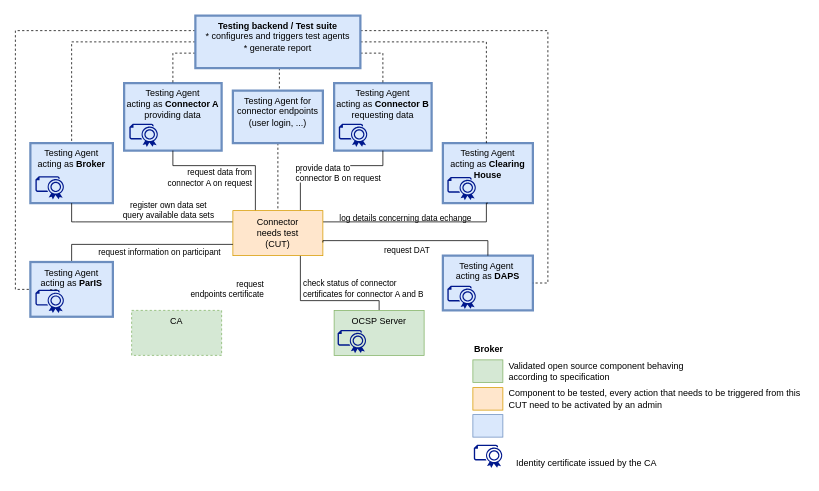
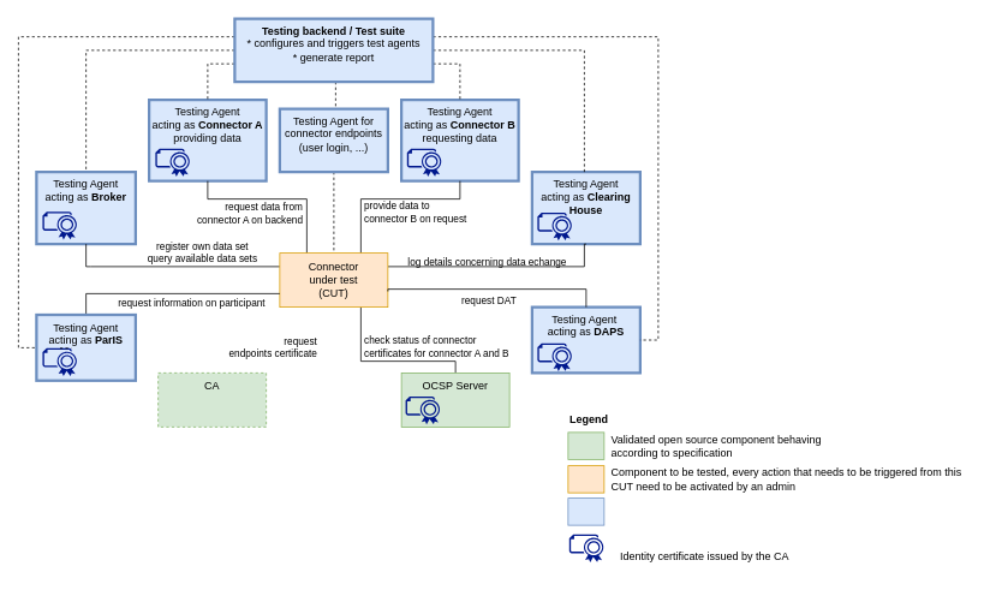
- <mxCell id="27" value="&lt;meta charset=&quot;utf-8&quot;&gt;&lt;span style=&quot;color: rgb(0, 0, 0); font-family: helvetica; font-size: 11px; font-style: normal; font-weight: 400; letter-spacing: normal; text-align: left; text-indent: 0px; text-transform: none; word-spacing: 0px; background-color: rgb(255, 255, 255); display: inline; float: none;&quot;&gt;provide data to&lt;/span&gt;&lt;br style=&quot;color: rgb(0, 0, 0); font-family: helvetica; font-size: 11px; font-style: normal; font-weight: 400; letter-spacing: normal; text-align: left; text-indent: 0px; text-transform: none; word-spacing: 0px;&quot;&gt;&lt;span style=&quot;color: rgb(0, 0, 0); font-family: helvetica; font-size: 11px; font-style: normal; font-weight: 400; letter-spacing: normal; text-align: left; text-indent: 0px; text-transform: none; word-spacing: 0px; background-color: rgb(255, 255, 255); display: inline; float: none;&quot;&gt;connector B on request&lt;/span&gt;" style="text;whiteSpace=wrap;html=1;" vertex="1" parent="1"><mxGeometry x="392" y="209" width="140" height="40" as="geometry" /></mxCell>
+ <mxCell id="27" value="&lt;meta charset=&quot;utf-8&quot;&gt;&lt;span style=&quot;color: rgb(0, 0, 0); font-family: helvetica; font-size: 11px; font-style: normal; font-weight: 400; letter-spacing: normal; text-align: left; text-indent: 0px; text-transform: none; word-spacing: 0px; background-color: rgb(255, 255, 255); display: inline; float: none;&quot;&gt;provide data to&lt;/span&gt;&lt;br style=&quot;color: rgb(0, 0, 0); font-family: helvetica; font-size: 11px; font-style: normal; font-weight: 400; letter-spacing: normal; text-align: left; text-indent: 0px; text-transform: none; word-spacing: 0px;&quot;&gt;&lt;span style=&quot;color: rgb(0, 0, 0); font-family: helvetica; font-size: 11px; font-style: normal; font-weight: 400; letter-spacing: normal; text-align: left; text-indent: 0px; text-transform: none; word-spacing: 0px; background-color: rgb(255, 255, 255); display: inline; float: none;&quot;&gt;connector B on request&lt;/span&gt;" style="text;whiteSpace=wrap;html=1;" vertex="1" parent="1"><mxGeometry x="402" y="214" width="140" height="40" as="geometry" /></mxCell>
- <mxCell id="25" value="&lt;span style=&quot;color: rgb(0, 0, 0); font-family: helvetica; font-size: 11px; font-style: normal; font-weight: 400; letter-spacing: normal; text-indent: 0px; text-transform: none; word-spacing: 0px; background-color: rgb(255, 255, 255); display: inline; float: none;&quot;&gt;request data from&lt;/span&gt;&lt;br style=&quot;color: rgb(0, 0, 0); font-family: helvetica; font-size: 11px; font-style: normal; font-weight: 400; letter-spacing: normal; text-indent: 0px; text-transform: none; word-spacing: 0px;&quot;&gt;&lt;span style=&quot;color: rgb(0, 0, 0); font-family: helvetica; font-size: 11px; font-style: normal; font-weight: 400; letter-spacing: normal; text-indent: 0px; text-transform: none; word-spacing: 0px; background-color: rgb(255, 255, 255); display: inline; float: none;&quot;&gt;connector A on request&lt;/span&gt;" style="text;whiteSpace=wrap;html=1;align=right;" vertex="1" parent="1"><mxGeometry x="197.75" y="215" width="140" height="40" as="geometry" /></mxCell>
+ <mxCell id="25" value="&lt;span style=&quot;color: rgb(0, 0, 0); font-family: helvetica; font-size: 11px; font-style: normal; font-weight: 400; letter-spacing: normal; text-indent: 0px; text-transform: none; word-spacing: 0px; background-color: rgb(255, 255, 255); display: inline; float: none;&quot;&gt;request data from&lt;/span&gt;&lt;br style=&quot;color: rgb(0, 0, 0); font-family: helvetica; font-size: 11px; font-style: normal; font-weight: 400; letter-spacing: normal; text-indent: 0px; text-transform: none; word-spacing: 0px;&quot;&gt;&lt;span style=&quot;color: rgb(0, 0, 0); font-family: helvetica; font-size: 11px; font-style: normal; font-weight: 400; letter-spacing: normal; text-indent: 0px; text-transform: none; word-spacing: 0px; background-color: rgb(255, 255, 255); display: inline; float: none;&quot;&gt;connector A on backend&lt;/span&gt;" style="text;whiteSpace=wrap;html=1;align=right;" vertex="1" parent="1"><mxGeometry x="197.75" y="215" width="140" height="40" as="geometry" /></mxCell>
- <mxCell id="12" value="Connector&lt;br&gt;needs test&lt;br&gt;(CUT)" style="rounded=0;whiteSpace=wrap;html=1;fillColor=#ffe6cc;strokeColor=#d79b00;" vertex="1" parent="1"><mxGeometry x="310" y="280" width="120" height="60" as="geometry" /></mxCell>
+ <mxCell id="12" value="Connector&lt;br&gt;under test&lt;br&gt;(CUT)" style="rounded=0;whiteSpace=wrap;html=1;fillColor=#ffe6cc;strokeColor=#d79b00;" vertex="1" parent="1"><mxGeometry x="310" y="280" width="120" height="60" as="geometry" /></mxCell>
- <mxCell id="17" value="&lt;b&gt;Broker&lt;/b&gt;" style="text;html=1;strokeColor=none;fillColor=none;align=left;verticalAlign=middle;whiteSpace=wrap;rounded=0;" vertex="1" parent="1"><mxGeometry x="630" y="450" width="260" height="30" as="geometry" /></mxCell>
+ <mxCell id="17" value="&lt;b&gt;Legend&lt;/b&gt;" style="text;html=1;strokeColor=none;fillColor=none;align=left;verticalAlign=middle;whiteSpace=wrap;rounded=0;" vertex="1" parent="1"><mxGeometry x="630" y="450" width="260" height="30" as="geometry" /></mxCell>
